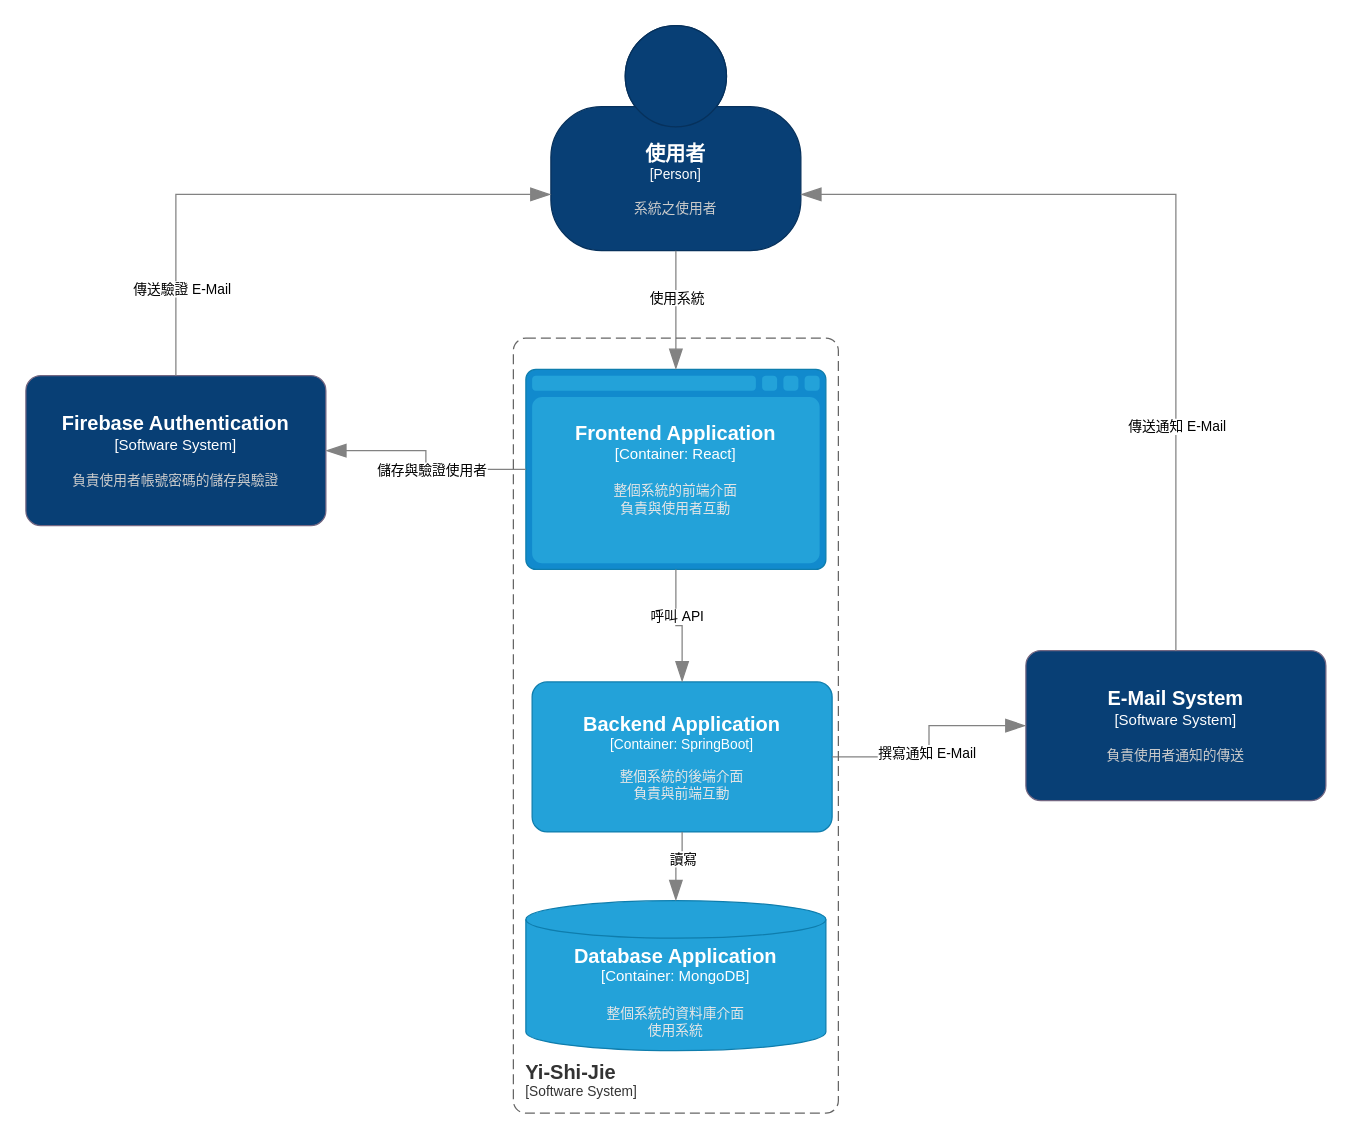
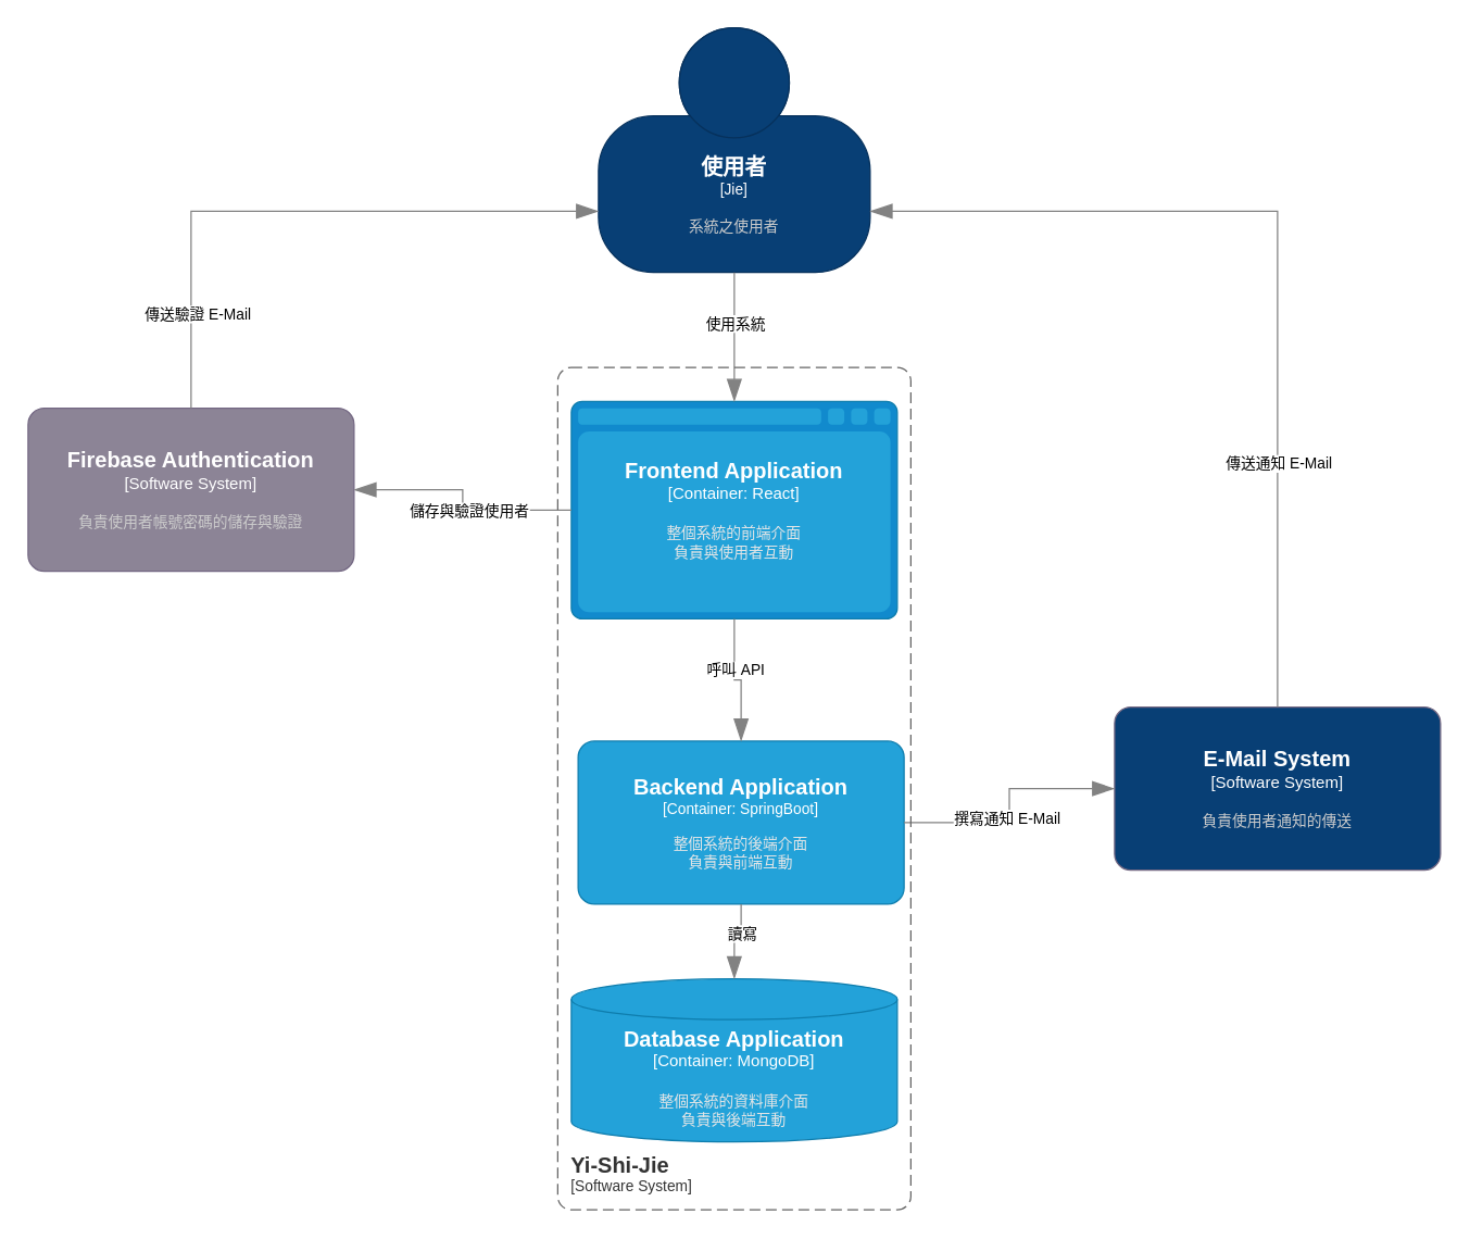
- <mxCell id="3" value="&lt;font style=&quot;font-size: 16px&quot;&gt;&lt;b&gt;使用者&lt;/b&gt;&lt;/font&gt;&lt;div&gt;[Person]&lt;/div&gt;&lt;br&gt;&lt;div&gt;&lt;font style=&quot;font-size: 11px&quot;&gt;&lt;font color=&quot;#cccccc&quot;&gt;系統之使用者&lt;/font&gt;&lt;/div&gt;" style="html=1;fontSize=11;dashed=0;whiteSpace=wrap;fillColor=#083F75;strokeColor=#06315C;fontColor=#ffffff;shape=mxgraph.c4.person2;align=center;metaEdit=1;points=[[0.5,0,0],[1,0.5,0],[1,0.75,0],[0.75,1,0],[0.5,1,0],[0.25,1,0],[0,0.75,0],[0,0.5,0]];resizable=0;" parent="1" vertex="1"><mxGeometry x="440" y="20" width="200" height="180" as="geometry" /></mxCell>
+ <mxCell id="3" value="&lt;font style=&quot;font-size: 16px&quot;&gt;&lt;b&gt;使用者&lt;/b&gt;&lt;/font&gt;&lt;div&gt;[Jie]&lt;/div&gt;&lt;br&gt;&lt;div&gt;&lt;font style=&quot;font-size: 11px&quot;&gt;&lt;font color=&quot;#cccccc&quot;&gt;系統之使用者&lt;/font&gt;&lt;/div&gt;" style="html=1;fontSize=11;dashed=0;whiteSpace=wrap;fillColor=#083F75;strokeColor=#06315C;fontColor=#ffffff;shape=mxgraph.c4.person2;align=center;metaEdit=1;points=[[0.5,0,0],[1,0.5,0],[1,0.75,0],[0.75,1,0],[0.5,1,0],[0.25,1,0],[0,0.75,0],[0,0.5,0]];resizable=0;" parent="1" vertex="1"><mxGeometry x="440" y="20" width="200" height="180" as="geometry" /></mxCell>
- <mxCell id="6" value="&lt;font style=&quot;font-size: 16px&quot;&gt;&lt;b&gt;Firebase Authentication&lt;/b&gt;&lt;/font&gt;&lt;div&gt;[Software System]&lt;/div&gt;&lt;br&gt;&lt;div&gt;&lt;font style=&quot;font-size: 11px&quot;&gt;&lt;font color=&quot;#cccccc&quot;&gt;負責使用者帳號密碼的儲存與驗證&lt;/font&gt;&lt;/div&gt;" style="rounded=1;whiteSpace=wrap;html=1;labelBackgroundColor=none;fillColor=#083f75;fontColor=#ffffff;align=center;arcSize=10;strokeColor=#736782;metaEdit=1;resizable=0;points=[[0.25,0,0],[0.5,0,0],[0.75,0,0],[1,0.25,0],[1,0.5,0],[1,0.75,0],[0.75,1,0],[0.5,1,0],[0.25,1,0],[0,0.75,0],[0,0.5,0],[0,0.25,0]];" parent="1" vertex="1"><mxGeometry x="20" y="300" width="240" height="120" as="geometry" /></mxCell>
+ <mxCell id="6" value="&lt;font style=&quot;font-size: 16px&quot;&gt;&lt;b&gt;Firebase Authentication&lt;/b&gt;&lt;/font&gt;&lt;div&gt;[Software System]&lt;/div&gt;&lt;br&gt;&lt;div&gt;&lt;font style=&quot;font-size: 11px&quot;&gt;&lt;font color=&quot;#cccccc&quot;&gt;負責使用者帳號密碼的儲存與驗證&lt;/font&gt;&lt;/div&gt;" style="rounded=1;whiteSpace=wrap;html=1;labelBackgroundColor=none;fillColor=#8C8496;fontColor=#ffffff;align=center;arcSize=10;strokeColor=#736782;metaEdit=1;resizable=0;points=[[0.25,0,0],[0.5,0,0],[0.75,0,0],[1,0.25,0],[1,0.5,0],[1,0.75,0],[0.75,1,0],[0.5,1,0],[0.25,1,0],[0,0.75,0],[0,0.5,0],[0,0.25,0]];" parent="1" vertex="1"><mxGeometry x="20" y="300" width="240" height="120" as="geometry" /></mxCell>
- <mxCell id="5" value="&lt;font style=&quot;font-size: 16px&quot;&gt;&lt;b&gt;Database Application&lt;/b&gt;&lt;/font&gt;&lt;div&gt;[Container:&amp;nbsp;MongoDB]&lt;/div&gt;&lt;br&gt;&lt;div&gt;&lt;font style=&quot;font-size: 11px&quot;&gt;&lt;font color=&quot;#E6E6E6&quot;&gt;整個系統的資料庫介面&#10;使用系統&lt;/font&gt;&lt;/div&gt;" style="shape=cylinder3;size=15;whiteSpace=wrap;html=1;boundedLbl=1;rounded=0;labelBackgroundColor=none;fillColor=#23A2D9;fontSize=12;fontColor=#ffffff;align=center;strokeColor=#0E7DAD;metaEdit=1;points=[[0.5,0,0],[1,0.25,0],[1,0.5,0],[1,0.75,0],[0.5,1,0],[0,0.75,0],[0,0.5,0],[0,0.25,0]];resizable=0;" parent="1" vertex="1"><mxGeometry x="420" y="720" width="240" height="120" as="geometry" /></mxCell>
+ <mxCell id="5" value="&lt;font style=&quot;font-size: 16px&quot;&gt;&lt;b&gt;Database Application&lt;/b&gt;&lt;/font&gt;&lt;div&gt;[Container:&amp;nbsp;MongoDB]&lt;/div&gt;&lt;br&gt;&lt;div&gt;&lt;font style=&quot;font-size: 11px&quot;&gt;&lt;font color=&quot;#E6E6E6&quot;&gt;整個系統的資料庫介面&#10;負責與後端互動&lt;/font&gt;&lt;/div&gt;" style="shape=cylinder3;size=15;whiteSpace=wrap;html=1;boundedLbl=1;rounded=0;labelBackgroundColor=none;fillColor=#23A2D9;fontSize=12;fontColor=#ffffff;align=center;strokeColor=#0E7DAD;metaEdit=1;points=[[0.5,0,0],[1,0.25,0],[1,0.5,0],[1,0.75,0],[0.5,1,0],[0,0.75,0],[0,0.5,0],[0,0.25,0]];resizable=0;" parent="1" vertex="1"><mxGeometry x="420" y="720" width="240" height="120" as="geometry" /></mxCell>
